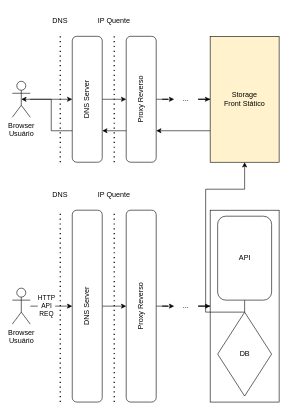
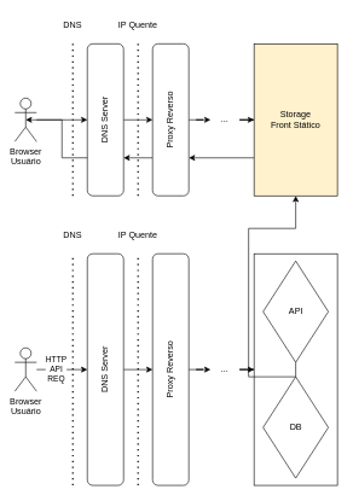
- <mxCell id="17" value="API" style="rounded=1;whiteSpace=wrap;html=1;horizontal=1;" vertex="1" parent="1"><mxGeometry x="362.5" y="360" width="90" height="140" as="geometry" /></mxCell>
+ <mxCell id="17" value="API" style="rhombus;whiteSpace=wrap;html=1;horizontal=1;" vertex="1" parent="1"><mxGeometry x="362.5" y="360" width="90" height="140" as="geometry" /></mxCell>
